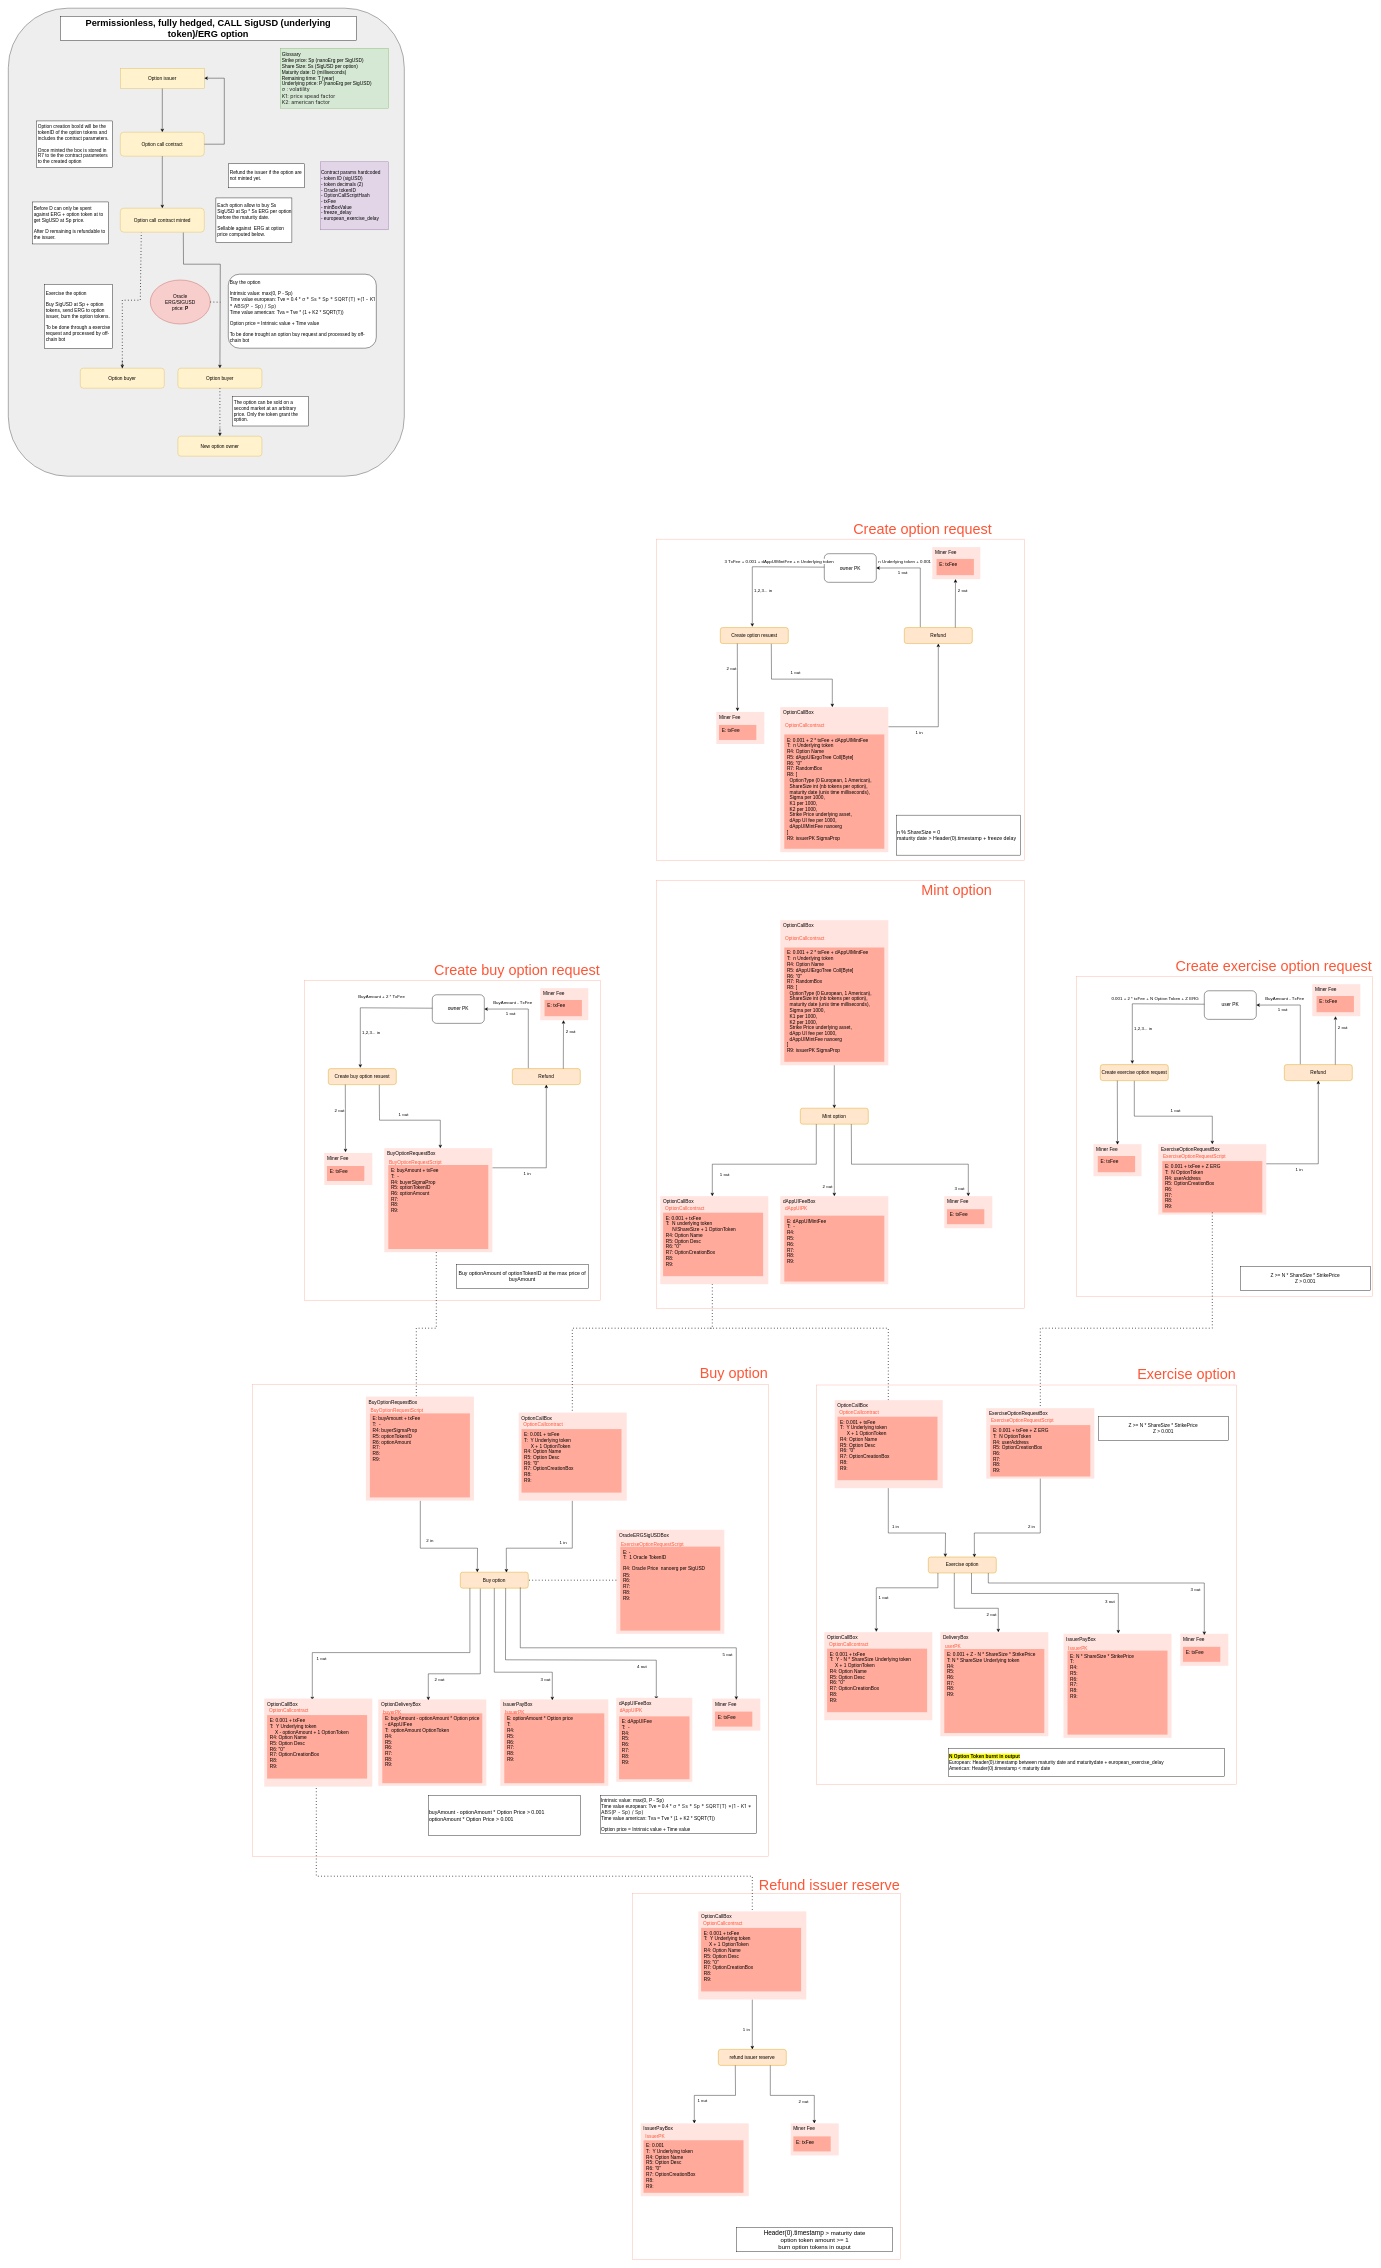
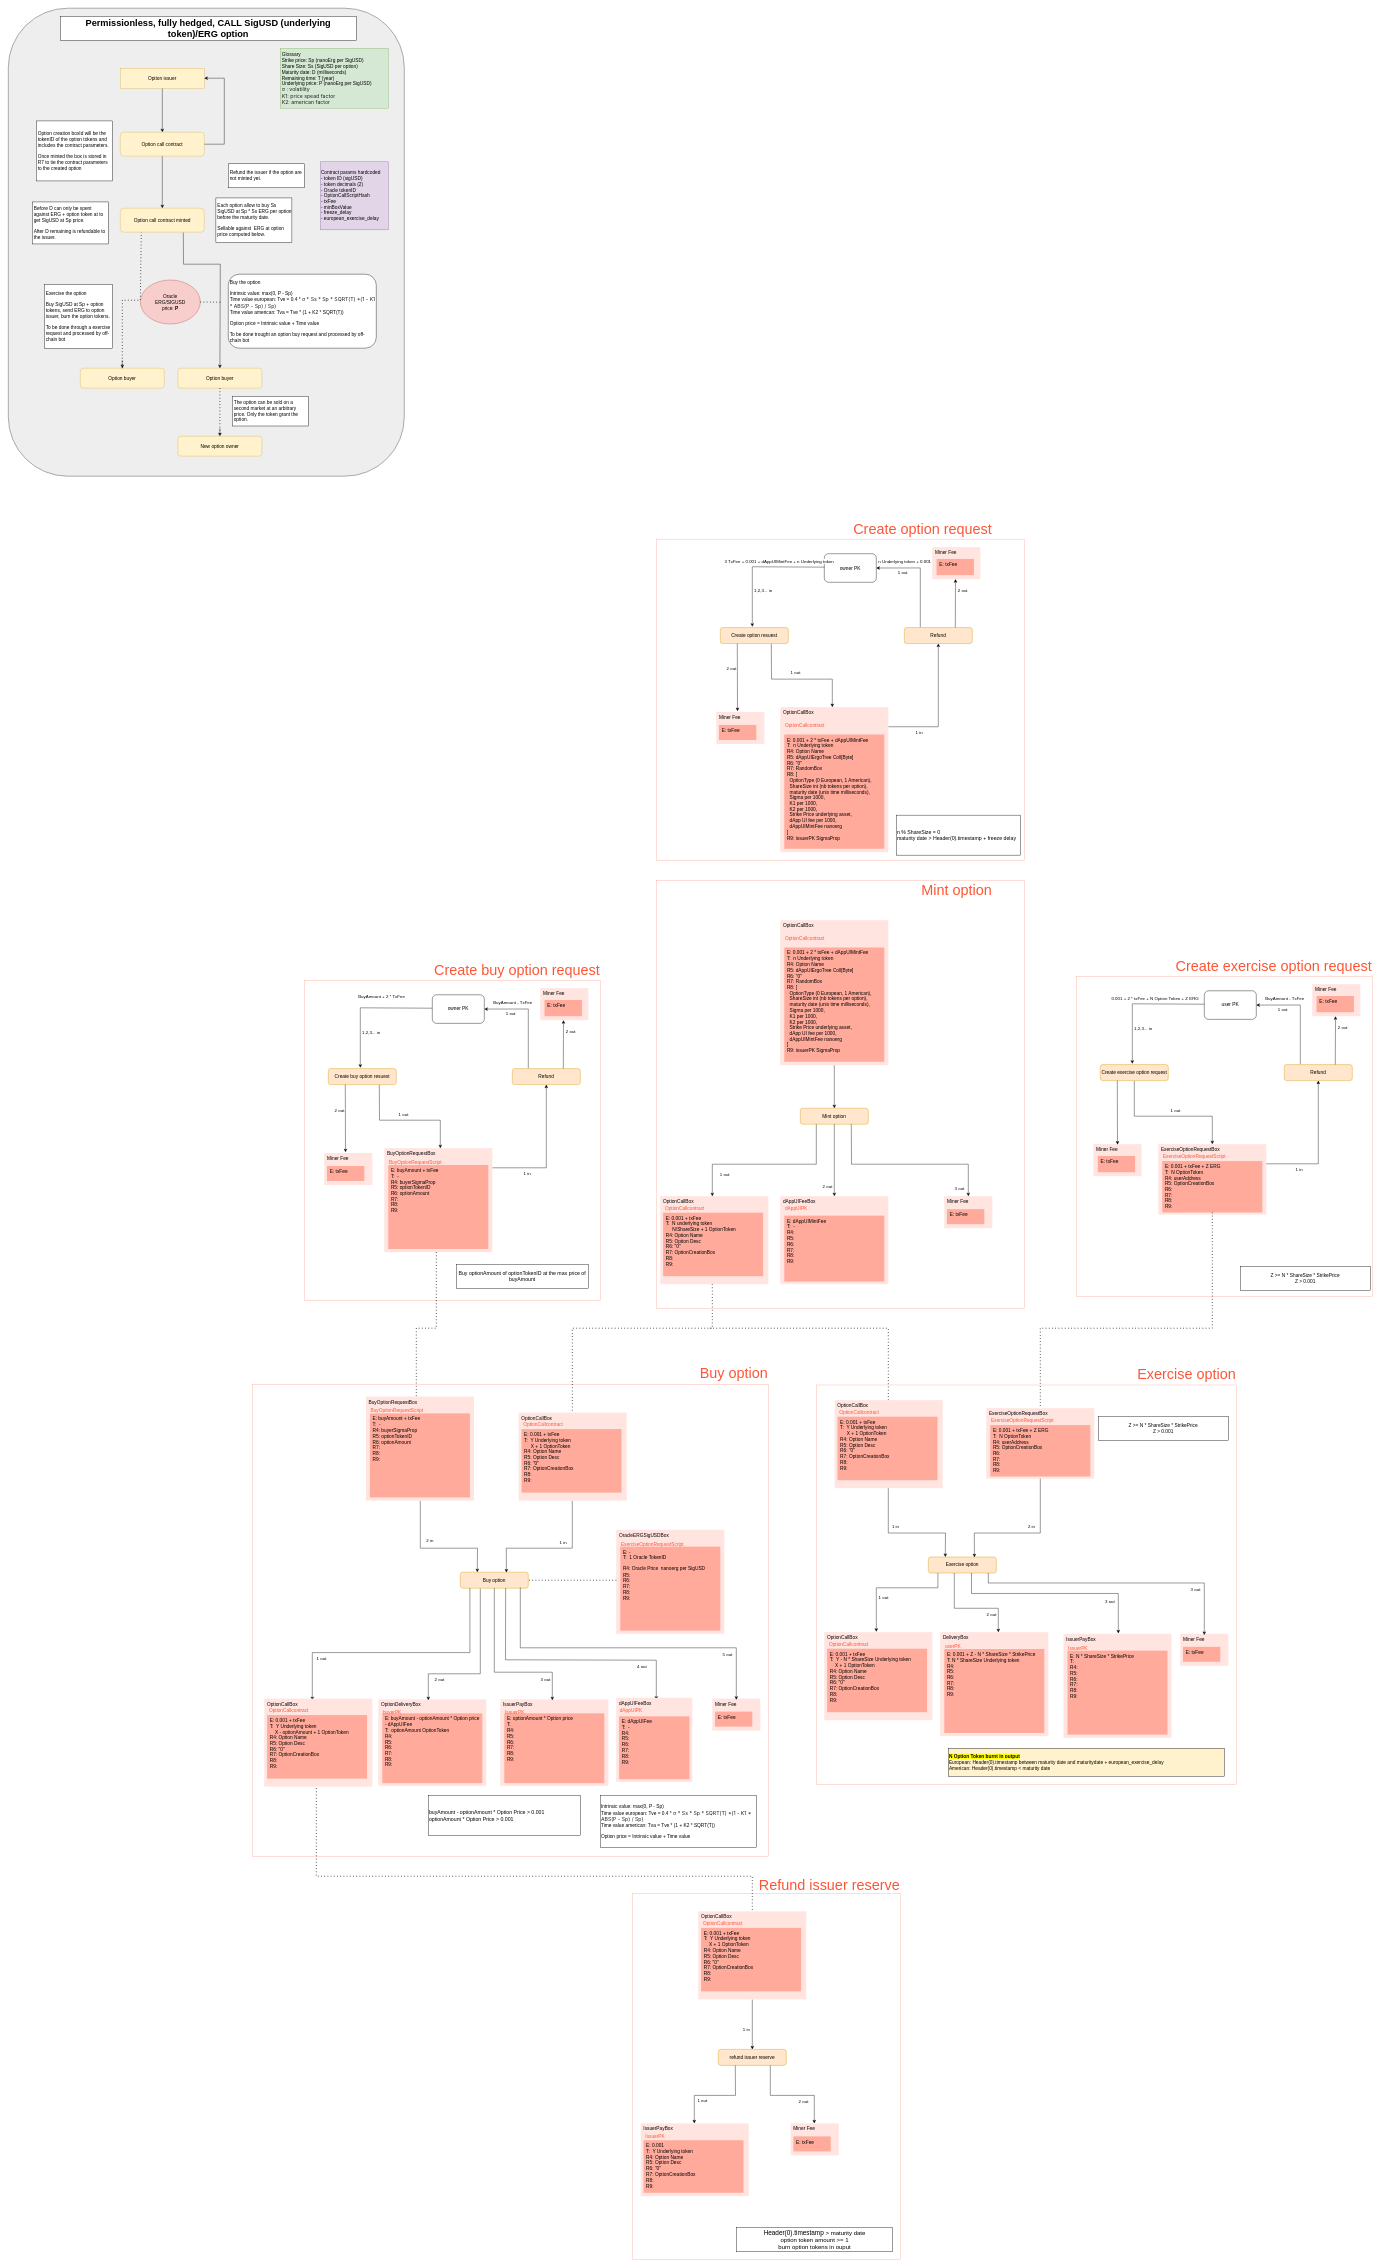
- <mxCell id="25" value="Option creation boxId will be the tokenID of the option tokens and includes the contract parameters.&lt;br&gt;&lt;br&gt;Once minted the box is stored in R7 to tie the contract parameters to the created option" style="rounded=0;whiteSpace=wrap;html=1;fontSize=12;align=left;spacingLeft=2;" parent="1" vertex="1"><mxGeometry x="90" y="301.86" width="190" height="116.29" as="geometry" /></mxCell>
+ <mxCell id="25" value="Option creation boxId will be the tokenID of the option tokens and includes the contract parameters.&lt;br&gt;&lt;br&gt;Once minted the box is stored in R7 to tie the contract parameters to the created option" style="rounded=0;whiteSpace=wrap;html=1;fontSize=12;align=left;spacingLeft=2;" parent="1" vertex="1"><mxGeometry x="90" y="301.86" width="190" height="150" as="geometry" /></mxCell>
- <mxCell id="11" value="Oracle &lt;br&gt;ERG/SIGUSD &lt;br&gt;price: &lt;b&gt;P&lt;/b&gt;" style="ellipse;whiteSpace=wrap;html=1;fillColor=#f8cecc;strokeColor=#b85450;" parent="1" vertex="1"><mxGeometry x="375" y="699.5" width="150" height="110" as="geometry" /></mxCell>
+ <mxCell id="11" value="Oracle &lt;br&gt;ERG/SIGUSD &lt;br&gt;price: &lt;b&gt;P&lt;/b&gt;" style="ellipse;whiteSpace=wrap;html=1;fillColor=#f8cecc;strokeColor=#b85450;" parent="1" vertex="1"><mxGeometry x="350" y="699.5" width="150" height="110" as="geometry" /></mxCell>
- <mxCell id="177" value="&lt;span style=&quot;background-color: rgb(255, 255, 0);&quot;&gt;&lt;b&gt;N Option Token burnt in output&lt;br&gt;&lt;/b&gt;&lt;/span&gt;&lt;span style=&quot;&quot;&gt;European: Header(0).timestamp between maturity date and maturitydate +&amp;nbsp;&lt;/span&gt;&lt;span style=&quot;&quot;&gt;european_exercise_delay&lt;br&gt;&lt;/span&gt;&lt;span style=&quot;&quot;&gt;American:&amp;nbsp;&lt;/span&gt;Header(0).timestamp &amp;lt; maturity date&lt;span style=&quot;&quot;&gt;&lt;br&gt;&lt;/span&gt;" style="rounded=0;whiteSpace=wrap;html=1;fontSize=12;align=left;" parent="1" vertex="1"><mxGeometry x="2370" y="4370" width="690" height="70" as="geometry" /></mxCell>
+ <mxCell id="177" value="&lt;span style=&quot;background-color: rgb(255, 255, 0);&quot;&gt;&lt;b&gt;N Option Token burnt in output&lt;br&gt;&lt;/b&gt;&lt;/span&gt;&lt;span style=&quot;&quot;&gt;European: Header(0).timestamp between maturity date and maturitydate +&amp;nbsp;&lt;/span&gt;&lt;span style=&quot;&quot;&gt;european_exercise_delay&lt;br&gt;&lt;/span&gt;&lt;span style=&quot;&quot;&gt;American:&amp;nbsp;&lt;/span&gt;Header(0).timestamp &amp;lt; maturity date&lt;span style=&quot;&quot;&gt;&lt;br&gt;&lt;/span&gt;" style="rounded=0;whiteSpace=wrap;html=1;fontSize=12;align=left;fillColor=#fff2cc;" parent="1" vertex="1"><mxGeometry x="2370" y="4370" width="690" height="70" as="geometry" /></mxCell>
- <mxCell id="156" value="&lt;span style=&quot;&quot;&gt;Intrinsic value: max(0, P - Sp)&lt;/span&gt;&lt;br style=&quot;&quot;&gt;&lt;span style=&quot;&quot;&gt;Time value european: Tve = 0.4 *&amp;nbsp;&lt;/span&gt;&lt;span style=&quot;background-color: rgb(255, 255, 255); color: rgb(33, 33, 33); font-family: -apple-system, BlinkMacSystemFont, &amp;quot;Segoe UI&amp;quot;, Roboto, &amp;quot;Helvetica Neue&amp;quot;, Arial, sans-serif, &amp;quot;Apple Color Emoji&amp;quot;, &amp;quot;Segoe UI Emoji&amp;quot;, &amp;quot;Segoe UI Symbol&amp;quot;;&quot;&gt;&lt;font style=&quot;font-size: 13px;&quot;&gt;σ * Ss * Sp * SQRT(T) *(1 - K1 * ABS(P - Sp) / Sp)&lt;br&gt;&lt;/font&gt;&lt;/span&gt;&lt;span style=&quot;&quot;&gt;Time value american: Tva = Tve * (1 + K2 * SQRT(T))&lt;/span&gt;&lt;br style=&quot;&quot;&gt;&lt;br style=&quot;&quot;&gt;&lt;div style=&quot;&quot;&gt;&lt;span style=&quot;background-color: initial;&quot;&gt;Option price = Intrinsic value + Time value&lt;/span&gt;&lt;/div&gt;" style="rounded=0;whiteSpace=wrap;html=1;fontSize=12;align=left;" parent="1" vertex="1"><mxGeometry x="1500" y="4489" width="390" height="95" as="geometry" /></mxCell>
+ <mxCell id="156" value="&lt;span style=&quot;&quot;&gt;Intrinsic value: max(0, P - Sp)&lt;/span&gt;&lt;br style=&quot;&quot;&gt;&lt;span style=&quot;&quot;&gt;Time value european: Tve = 0.4 *&amp;nbsp;&lt;/span&gt;&lt;span style=&quot;background-color: rgb(255, 255, 255); color: rgb(33, 33, 33); font-family: -apple-system, BlinkMacSystemFont, &amp;quot;Segoe UI&amp;quot;, Roboto, &amp;quot;Helvetica Neue&amp;quot;, Arial, sans-serif, &amp;quot;Apple Color Emoji&amp;quot;, &amp;quot;Segoe UI Emoji&amp;quot;, &amp;quot;Segoe UI Symbol&amp;quot;;&quot;&gt;&lt;font style=&quot;font-size: 13px;&quot;&gt;σ * Ss * Sp * SQRT(T) *(1 - K1 * ABS(P - Sp) / Sp)&lt;br&gt;&lt;/font&gt;&lt;/span&gt;&lt;span style=&quot;&quot;&gt;Time value american: Tva = Tve * (1 + K2 * SQRT(T))&lt;/span&gt;&lt;br style=&quot;&quot;&gt;&lt;br style=&quot;&quot;&gt;&lt;div style=&quot;&quot;&gt;&lt;span style=&quot;background-color: initial;&quot;&gt;Option price = Intrinsic value + Time value&lt;/span&gt;&lt;/div&gt;" style="rounded=0;whiteSpace=wrap;html=1;fontSize=12;align=left;" parent="1" vertex="1"><mxGeometry x="1500" y="4489" width="390" height="130" as="geometry" /></mxCell>
